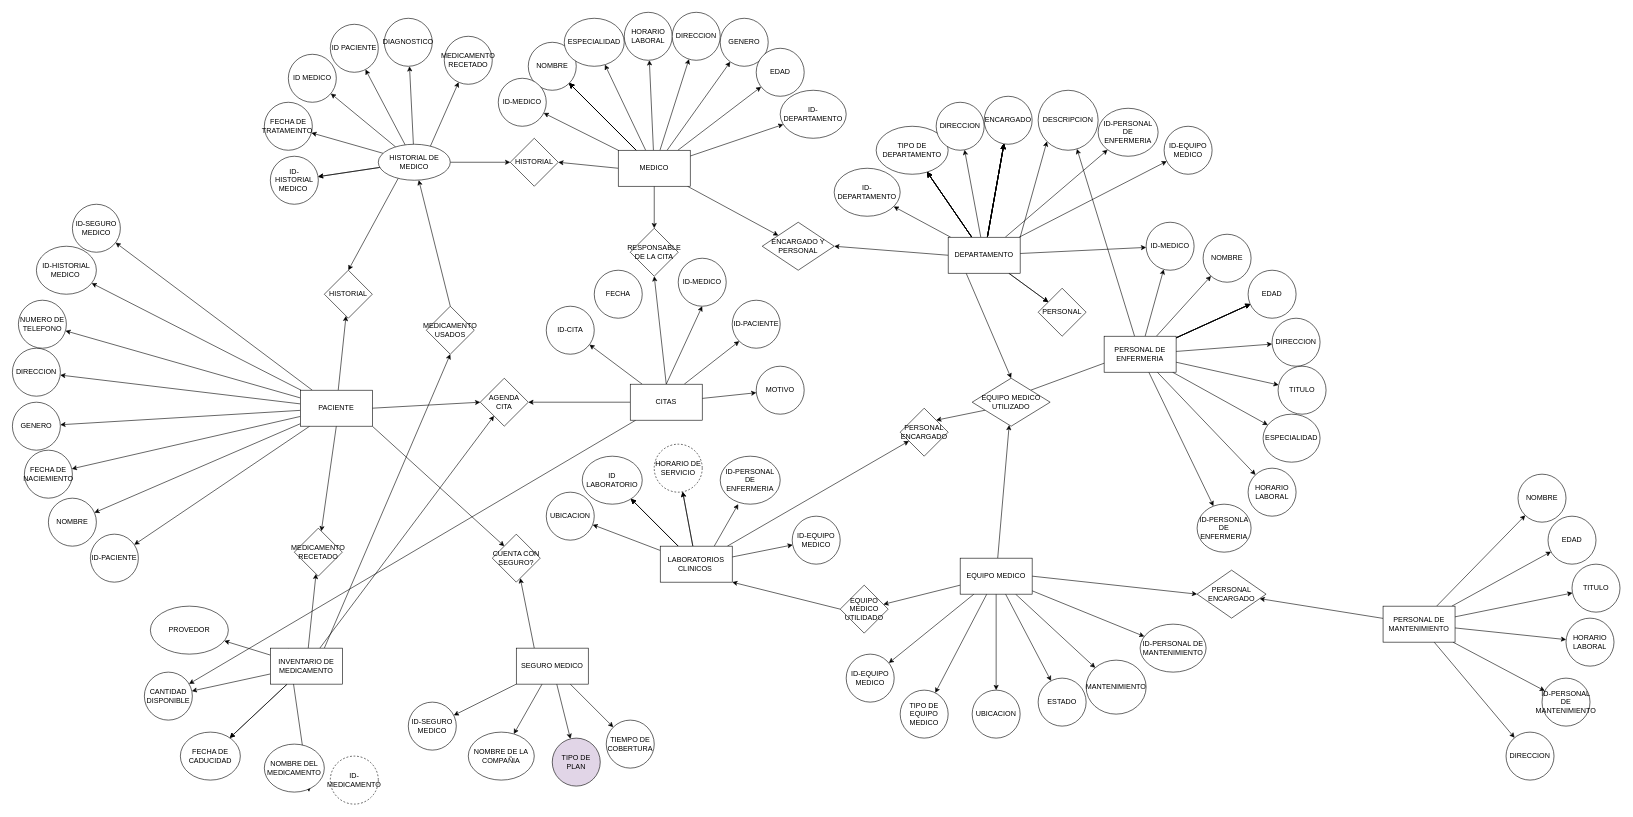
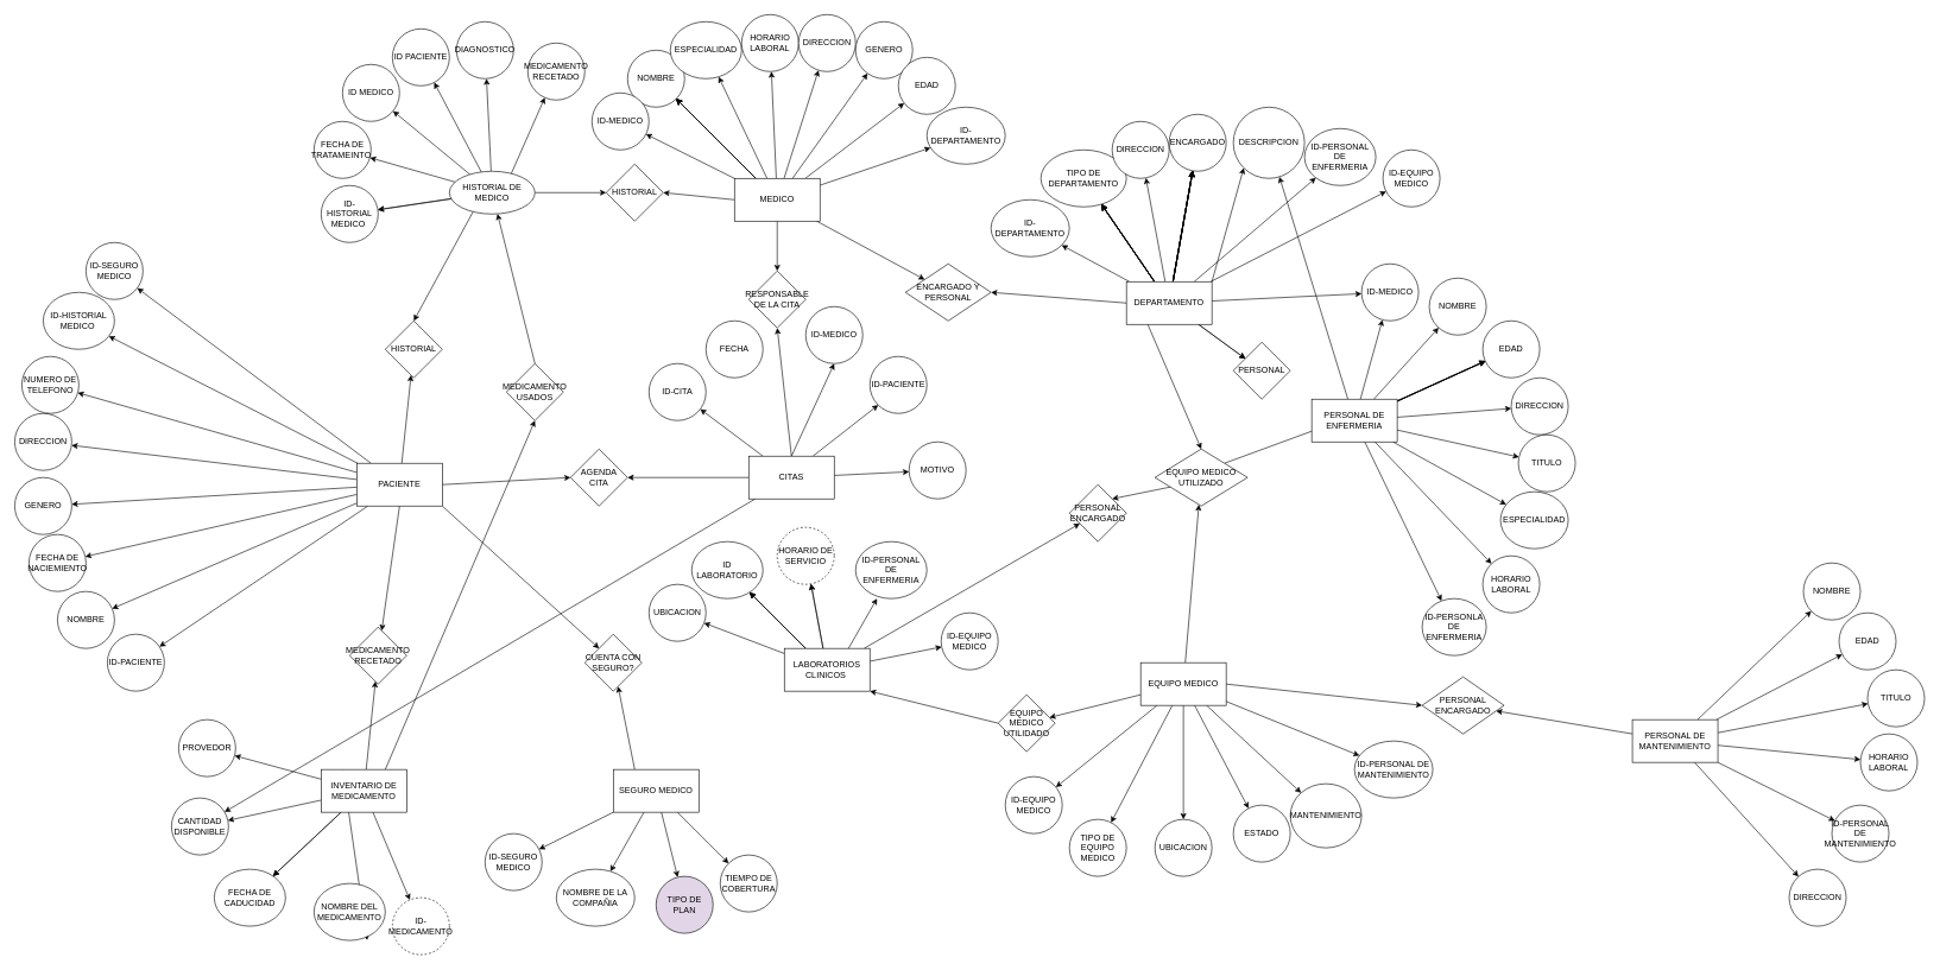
- <mxCell id="146" value="MOTIVO" style="ellipse;whiteSpace=wrap;html=1;rounded=0;" parent="1" vertex="1"><mxGeometry x="1260" y="610" width="80" height="80" as="geometry" /></mxCell>
+ <mxCell id="146" value="MOTIVO" style="ellipse;whiteSpace=wrap;html=1;rounded=0;" parent="1" vertex="1"><mxGeometry x="1275" y="620" width="80" height="80" as="geometry" /></mxCell>
- <mxCell id="93" value="" style="edgeStyle=none;html=1;" parent="1" source="100" target="213" edge="1"><mxGeometry relative="1" as="geometry" /></mxCell>
+ <mxCell id="93" value="" style="edgeStyle=none;html=1;" parent="1" source="100" target="189" edge="1"><mxGeometry relative="1" as="geometry" /></mxCell>
- <mxCell id="175" value="PERSONAL DE MANTENIMIENTO" style="rounded=0;whiteSpace=wrap;html=1;" parent="1" vertex="1"><mxGeometry x="2305" y="1010" width="120" height="60" as="geometry" /></mxCell>
+ <mxCell id="175" value="PERSONAL DE MANTENIMIENTO" style="rounded=0;whiteSpace=wrap;html=1;" parent="1" vertex="1"><mxGeometry x="2290" y="1010" width="120" height="60" as="geometry" /></mxCell>
- <mxCell id="192" value="PROVEDOR" style="ellipse;whiteSpace=wrap;html=1;rounded=0;" parent="1" vertex="1"><mxGeometry x="250" y="1010" width="130" height="80" as="geometry" /></mxCell>
+ <mxCell id="192" value="PROVEDOR" style="ellipse;whiteSpace=wrap;html=1;rounded=0;" parent="1" vertex="1"><mxGeometry x="250" y="1010" width="80" height="80" as="geometry" /></mxCell>
